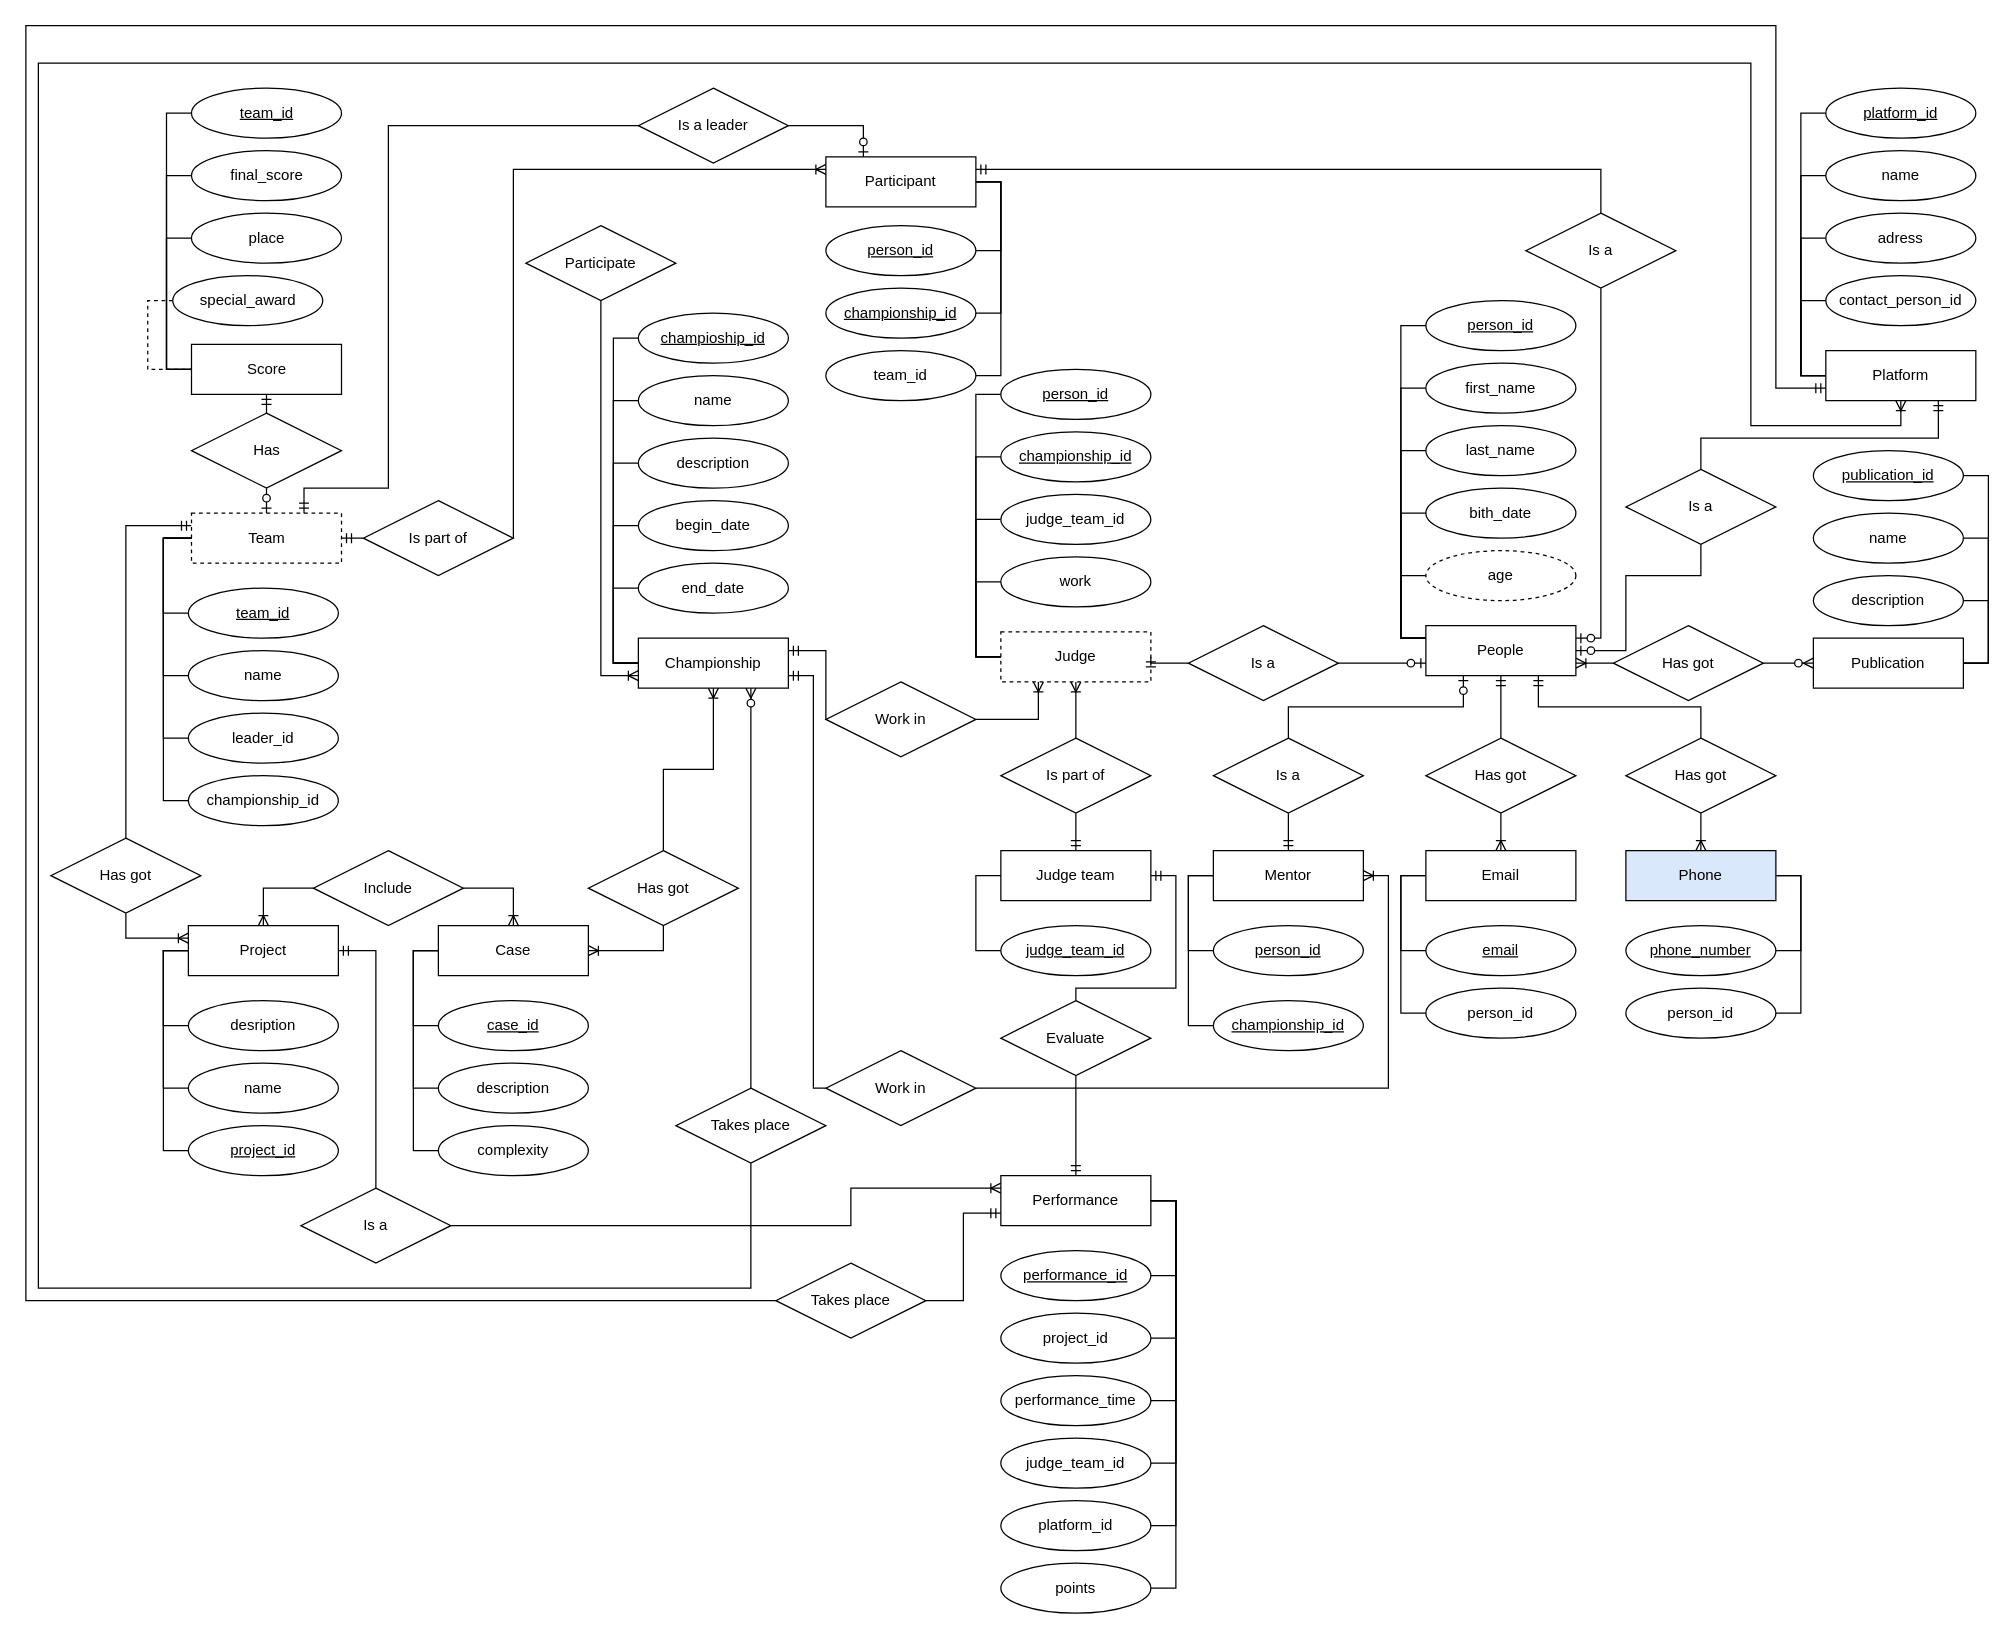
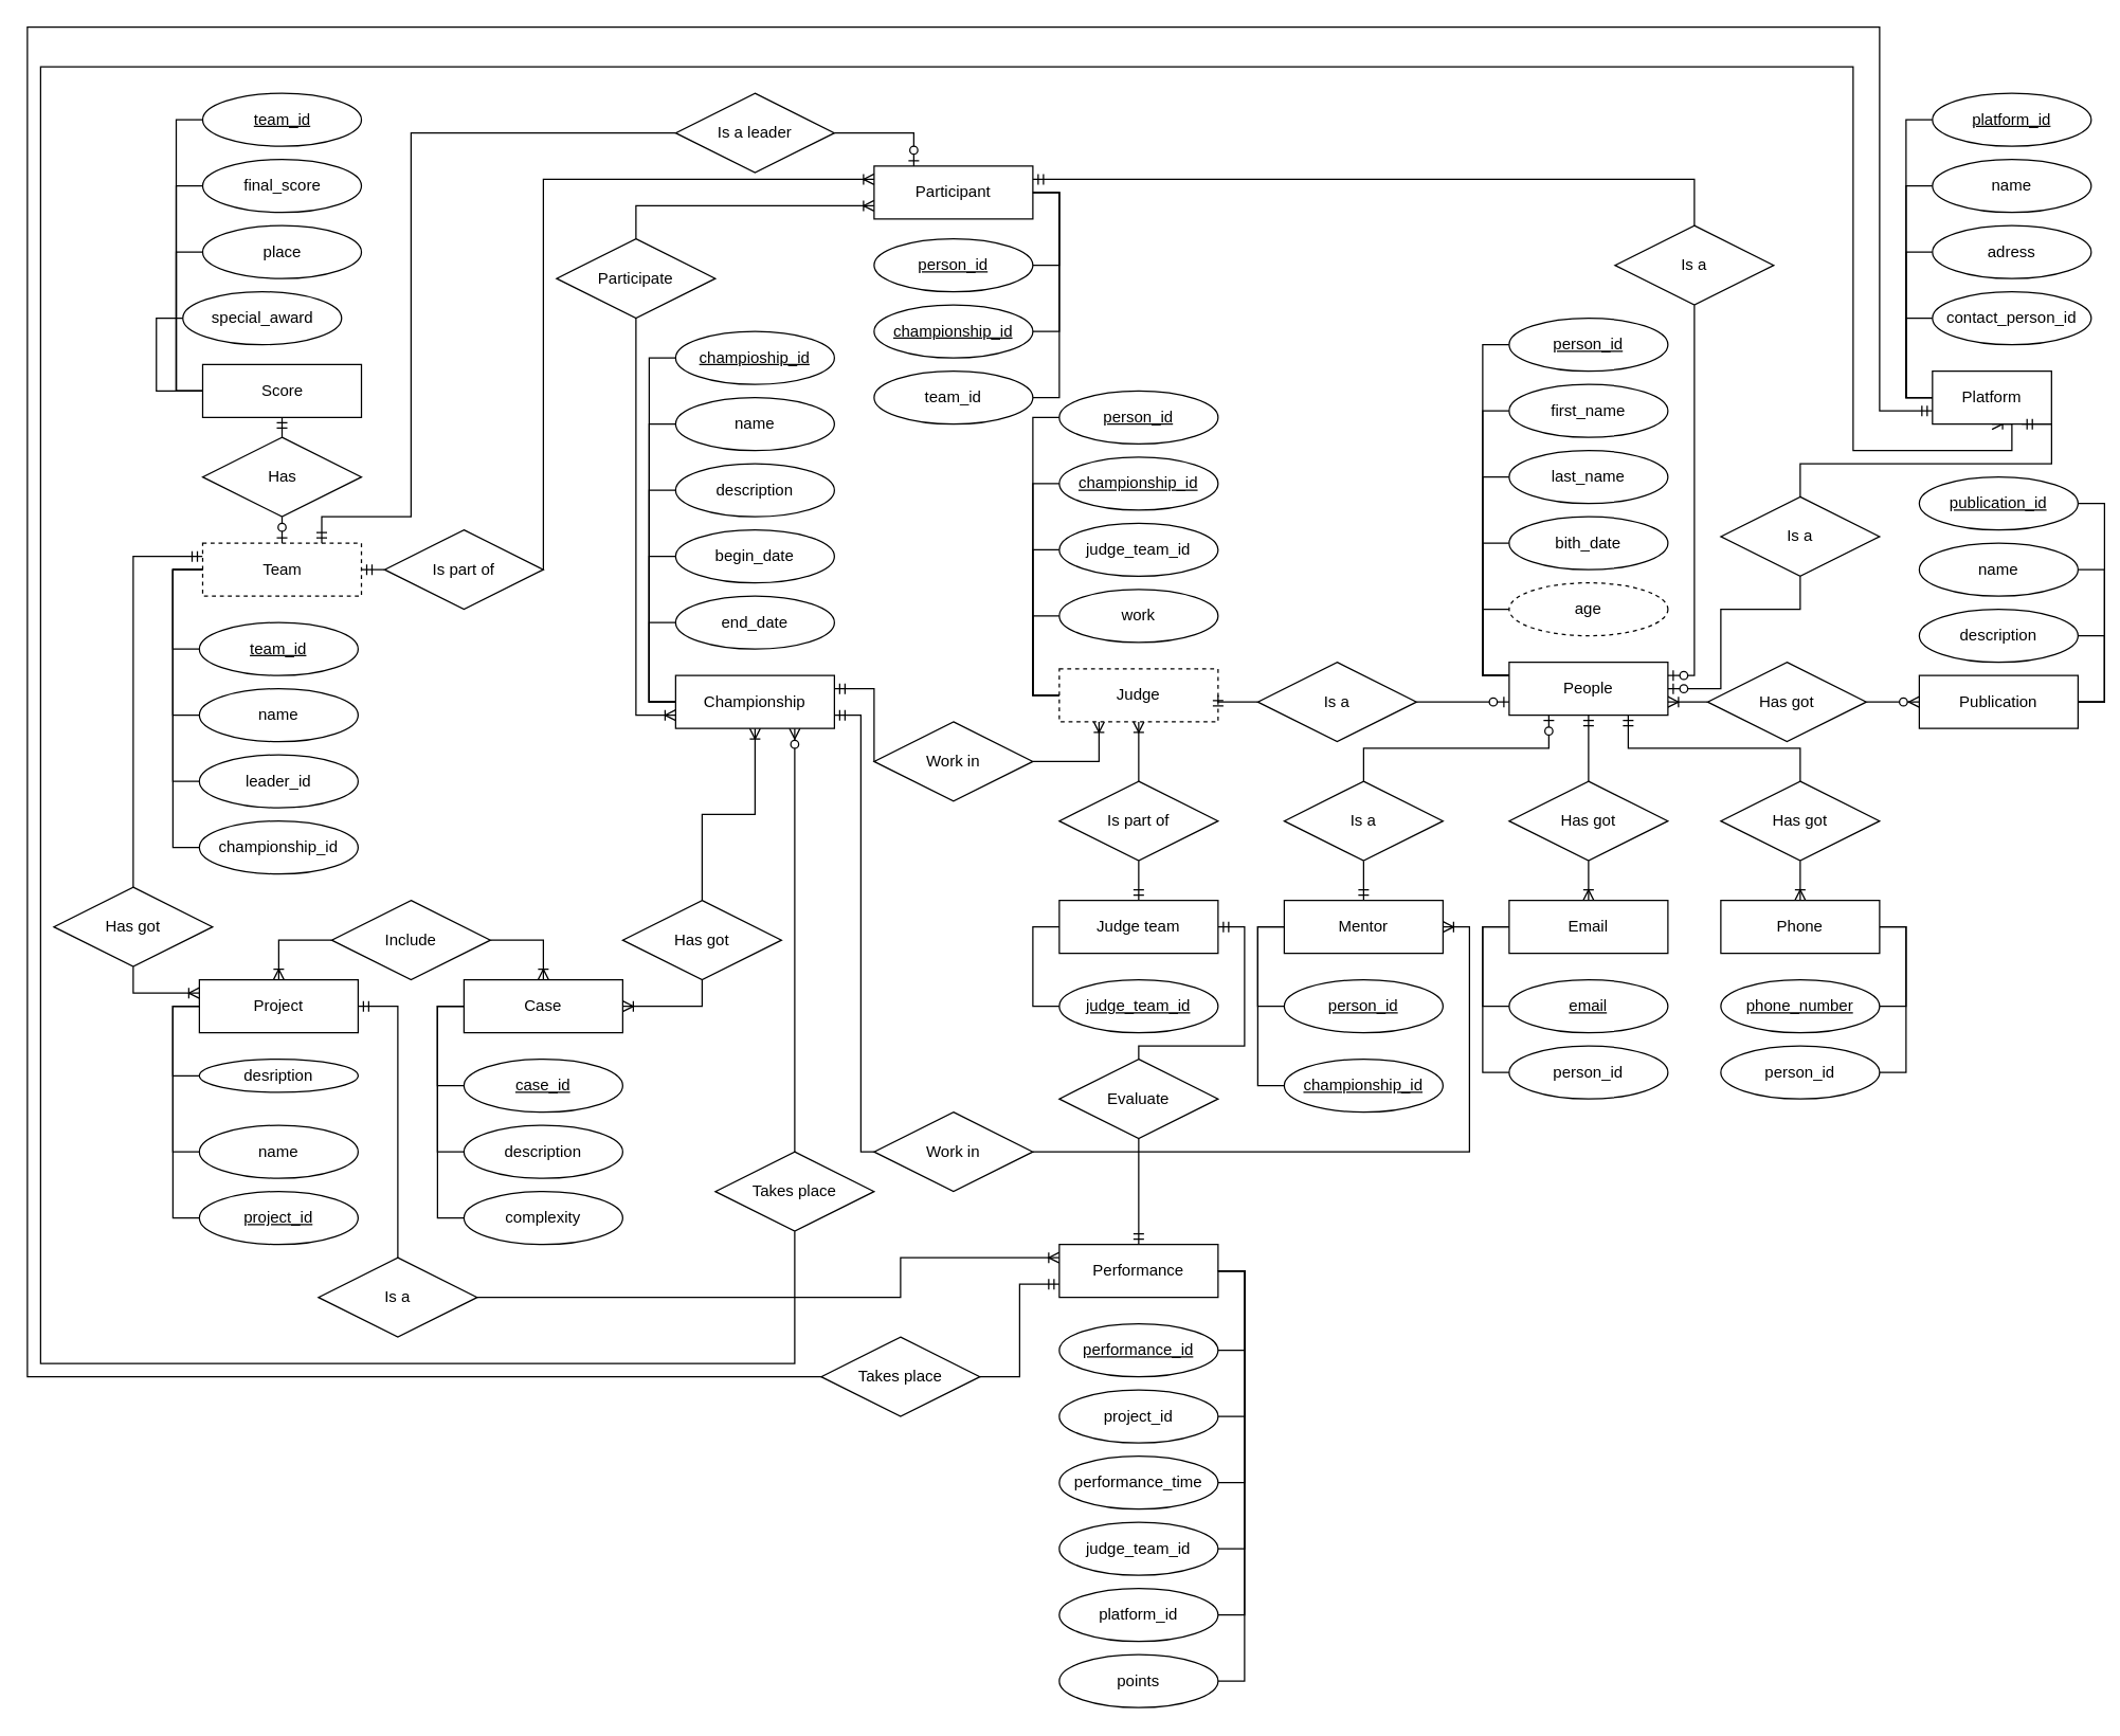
+ <mxCell id="150" style="edgeStyle=orthogonalEdgeStyle;rounded=0;orthogonalLoop=1;jettySize=auto;html=1;exitX=0;exitY=0.75;exitDx=0;exitDy=0;entryX=0.5;entryY=0;entryDx=0;entryDy=0;startArrow=ERoneToMany;startFill=0;endArrow=none;endFill=0;" parent="1" source="152" target="170" edge="1"><mxGeometry relative="1" as="geometry"><Array as="points"><mxPoint x="480" y="155" /></Array></mxGeometry></mxCell>
- <mxCell id="102" style="edgeStyle=orthogonalEdgeStyle;rounded=0;orthogonalLoop=1;jettySize=auto;html=1;exitX=0;exitY=0.5;exitDx=0;exitDy=0;entryX=0;entryY=0.5;entryDx=0;entryDy=0;endArrow=none;endFill=0;dashed=1;" parent="1" source="103" target="95" edge="1"><mxGeometry relative="1" as="geometry" /></mxCell>
+ <mxCell id="102" style="edgeStyle=orthogonalEdgeStyle;rounded=0;orthogonalLoop=1;jettySize=auto;html=1;exitX=0;exitY=0.5;exitDx=0;exitDy=0;entryX=0;entryY=0.5;entryDx=0;entryDy=0;endArrow=none;endFill=0;" parent="1" source="103" target="95" edge="1"><mxGeometry relative="1" as="geometry" /></mxCell>
- <mxCell id="62" value="Platform" style="whiteSpace=wrap;html=1;align=center;" parent="1" vertex="1"><mxGeometry x="1459.96" y="280" width="120" height="40" as="geometry" /></mxCell>
+ <mxCell id="62" value="Platform" style="whiteSpace=wrap;html=1;align=center;" parent="1" vertex="1"><mxGeometry x="1459.96" y="280" width="90" height="40" as="geometry" /></mxCell>
- <mxCell id="78" value="Phone" style="whiteSpace=wrap;html=1;align=center;fillColor=#dae8fc;" parent="1" vertex="1"><mxGeometry x="1300" y="680" width="120" height="40" as="geometry" /></mxCell>
+ <mxCell id="78" value="Phone" style="whiteSpace=wrap;html=1;align=center;" parent="1" vertex="1"><mxGeometry x="1300" y="680" width="120" height="40" as="geometry" /></mxCell>
- <mxCell id="47" value="desription" style="ellipse;whiteSpace=wrap;html=1;align=center;" parent="1" vertex="1"><mxGeometry x="150" y="800" width="120" height="40" as="geometry" /></mxCell>
+ <mxCell id="47" value="desription" style="ellipse;whiteSpace=wrap;html=1;align=center;" parent="1" vertex="1"><mxGeometry x="150" y="800" width="120" height="25" as="geometry" /></mxCell>
